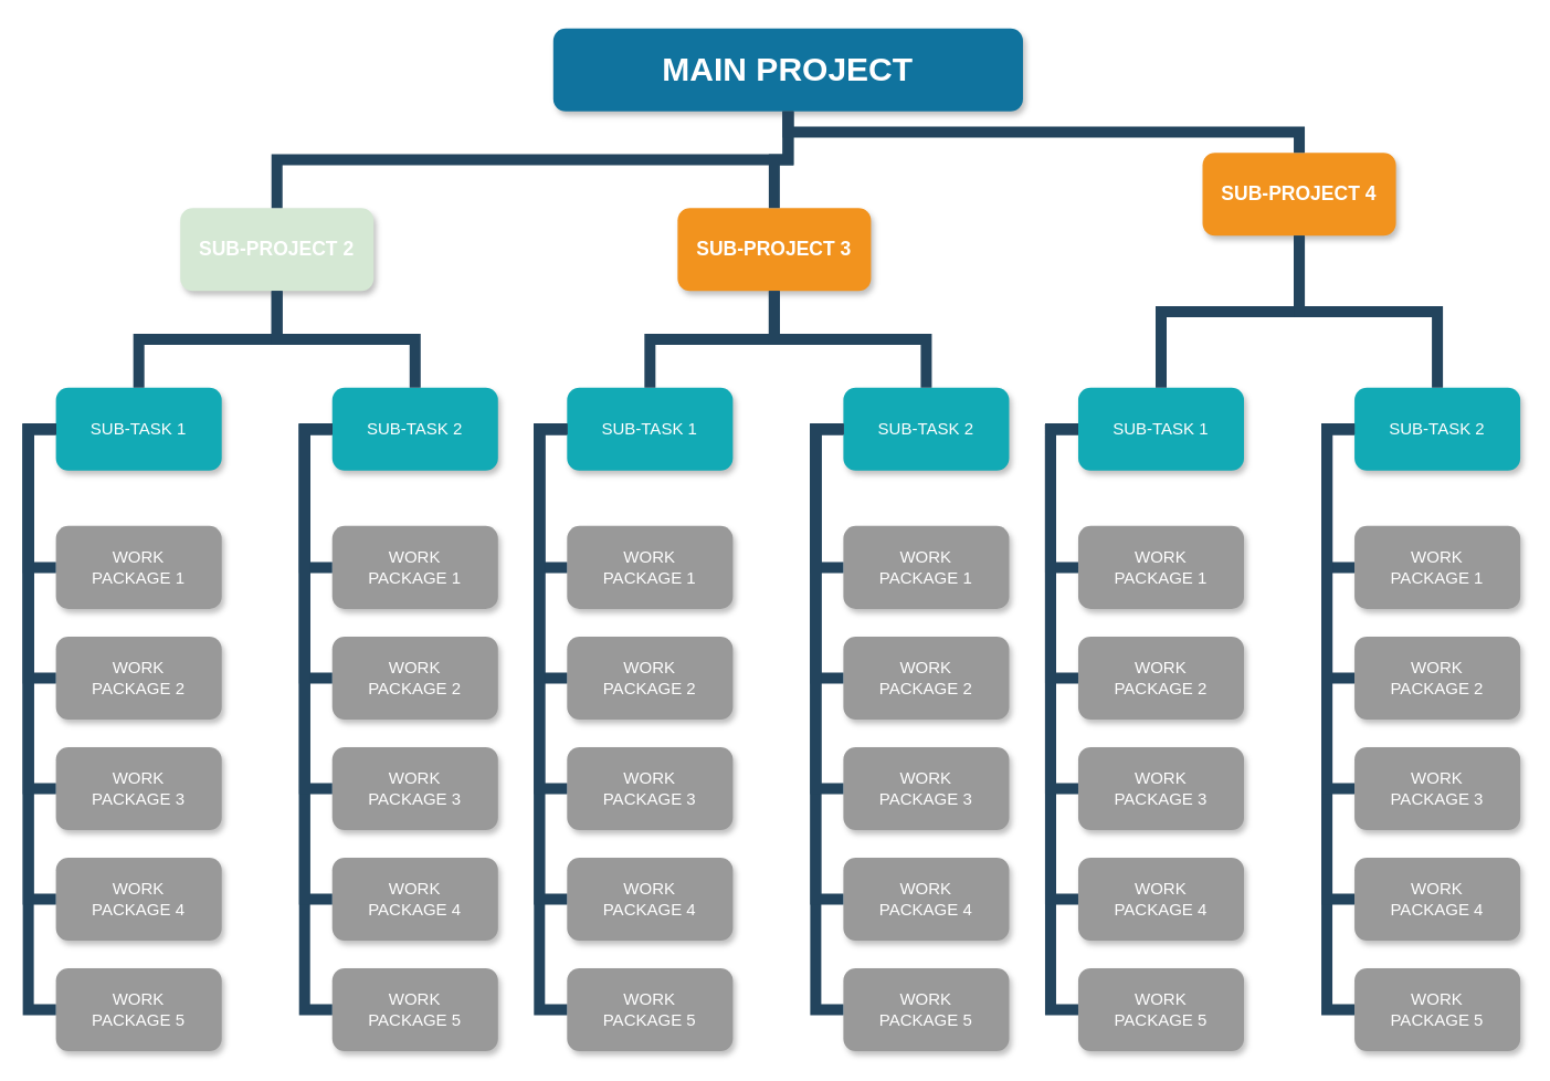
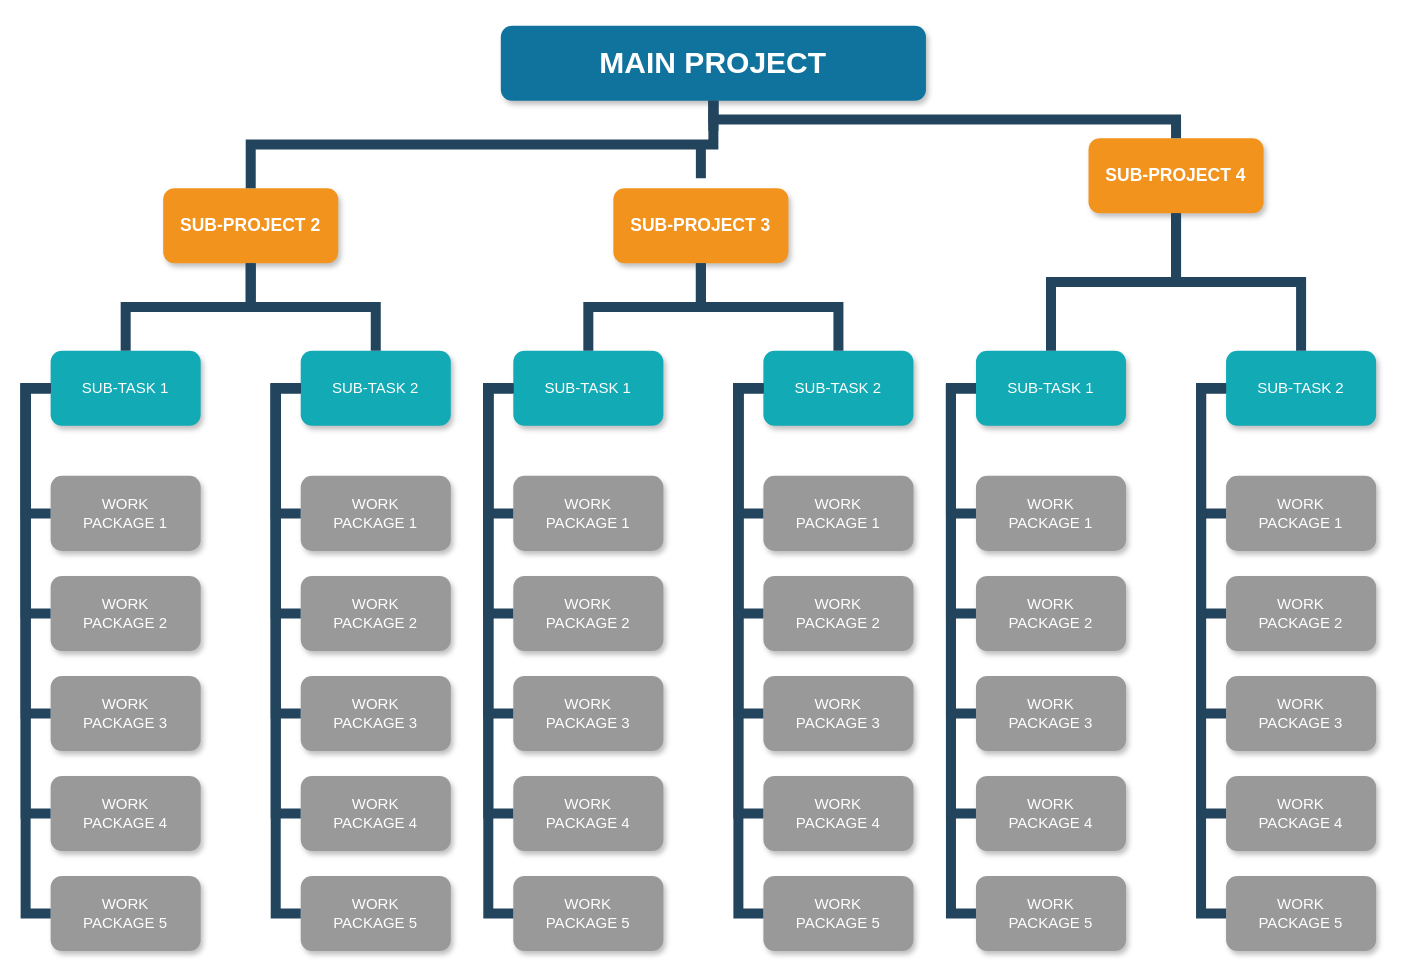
- <mxCell id="79" value="" style="edgeStyle=elbowEdgeStyle;elbow=vertical;rounded=0;fontColor=#000000;endArrow=none;endFill=0;strokeWidth=8;strokeColor=#23445D;" edge="1" parent="1" source="2" target="4"><mxGeometry width="100" height="100" relative="1" as="geometry"><mxPoint x="160" y="140" as="sourcePoint" /><mxPoint x="260" y="40" as="targetPoint" /></mxGeometry></mxCell>
+ <mxCell id="79" value="" style="edgeStyle=elbowEdgeStyle;elbow=vertical;rounded=0;fontColor=#000000;endArrow=none;endFill=0;strokeWidth=8;strokeColor=#23445D;dashed=1;" edge="1" parent="1" source="2" target="4"><mxGeometry width="100" height="100" relative="1" as="geometry"><mxPoint x="160" y="140" as="sourcePoint" /><mxPoint x="260" y="40" as="targetPoint" /></mxGeometry></mxCell>
- <mxCell id="3" value="SUB-PROJECT 2" style="whiteSpace=wrap;rounded=1;fillColor=#d5e8d4;strokeColor=none;shadow=1;fontColor=#FFFFFF;fontStyle=1;fontSize=14;" vertex="1" parent="1"><mxGeometry x="130" y="150" width="140" height="60" as="geometry" /></mxCell>
+ <mxCell id="3" value="SUB-PROJECT 2" style="whiteSpace=wrap;rounded=1;fillColor=#F2931E;strokeColor=none;shadow=1;fontColor=#FFFFFF;fontStyle=1;fontSize=14" vertex="1" parent="1"><mxGeometry x="130" y="150" width="140" height="60" as="geometry" /></mxCell>
